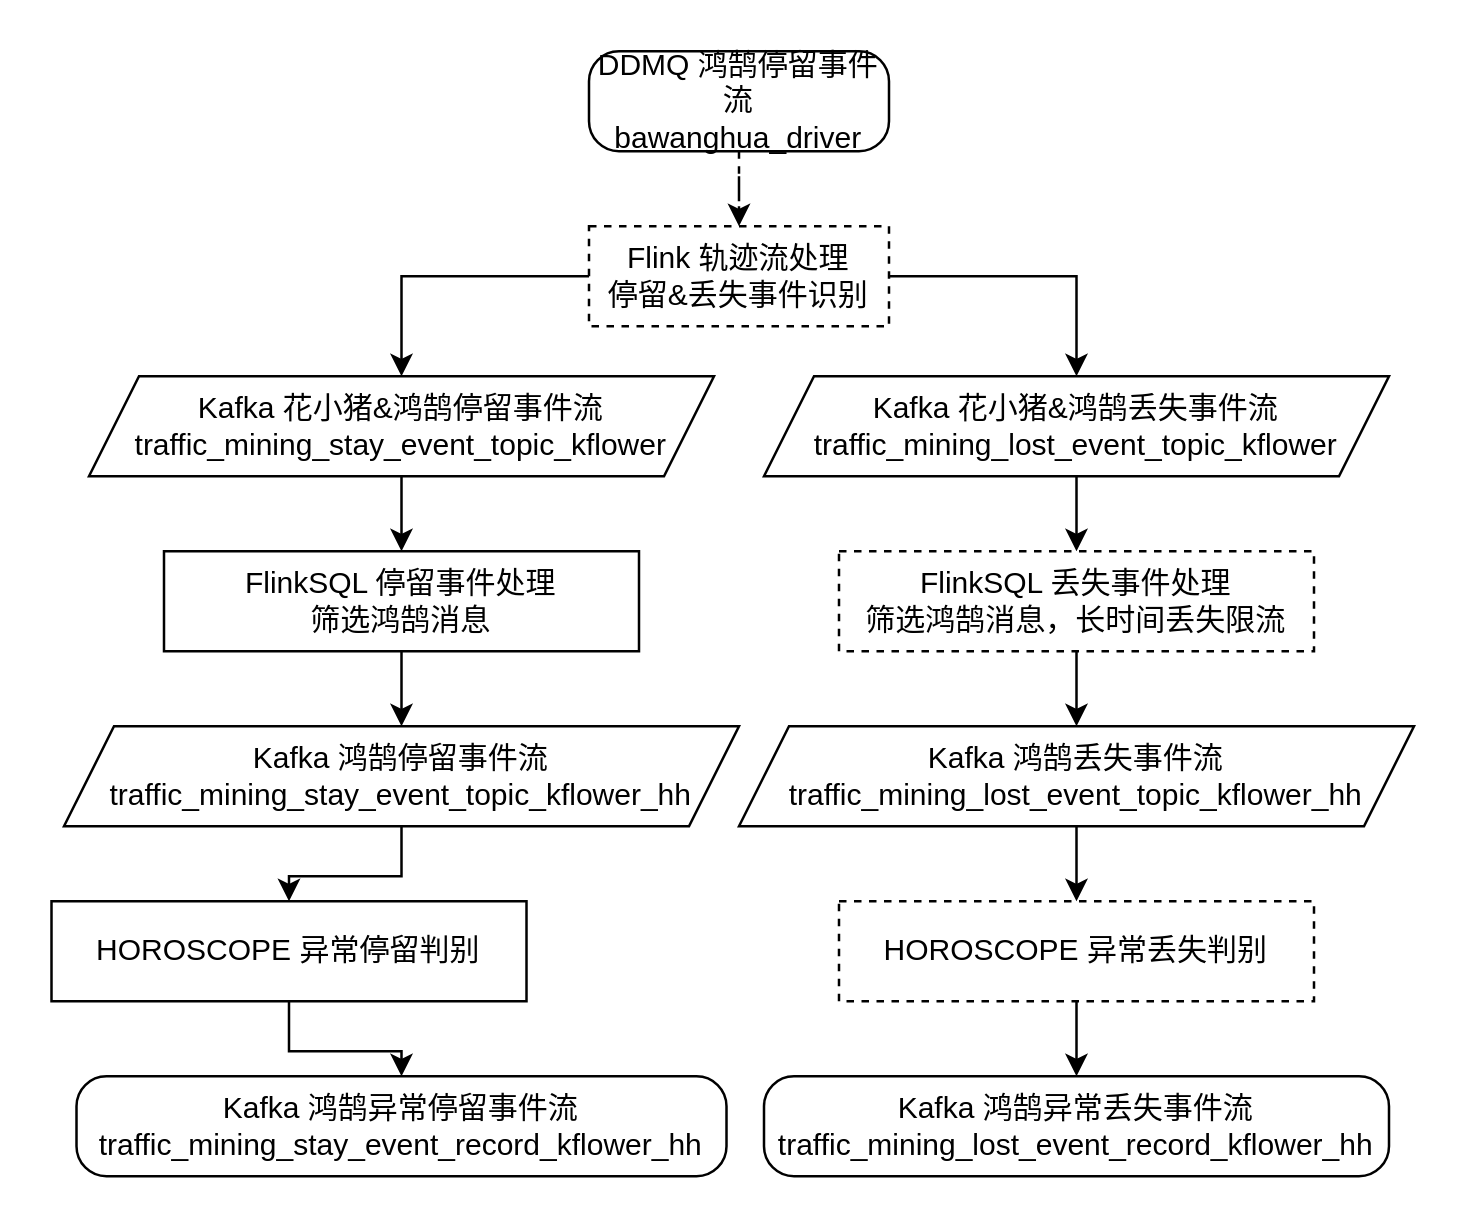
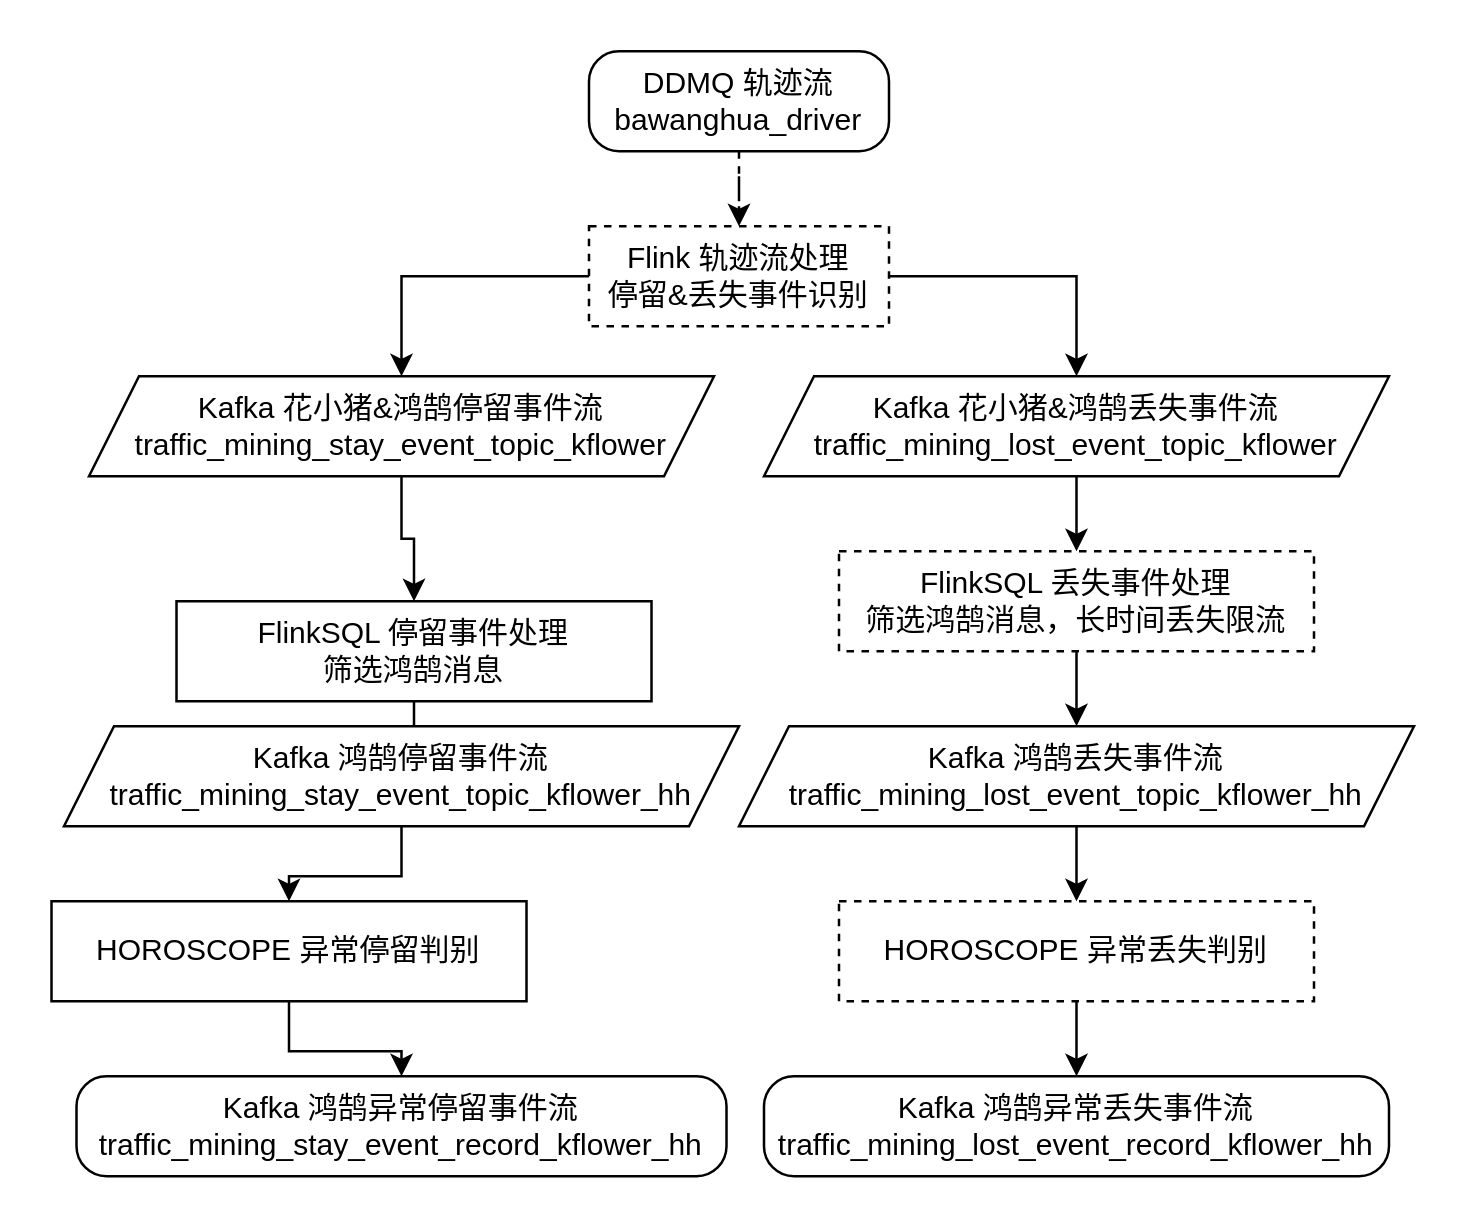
- <mxCell id="3" value="DDMQ 鸿鹄停留事件流&lt;br&gt;bawanghua_driver" style="rounded=1;whiteSpace=wrap;html=1;arcSize=30;" parent="1" vertex="1"><mxGeometry x="235" y="20" width="120" height="40" as="geometry" /></mxCell>
+ <mxCell id="3" value="DDMQ 轨迹流&lt;br&gt;bawanghua_driver" style="rounded=1;whiteSpace=wrap;html=1;arcSize=30;" parent="1" vertex="1"><mxGeometry x="235" y="20" width="120" height="40" as="geometry" /></mxCell>
- <mxCell id="12" value="FlinkSQL 停留事件处理&lt;br&gt;筛选鸿鹄消息" style="rounded=0;whiteSpace=wrap;html=1;" parent="1" vertex="1"><mxGeometry x="65" y="220" width="190" height="40" as="geometry" /></mxCell>
+ <mxCell id="12" value="FlinkSQL 停留事件处理&lt;br&gt;筛选鸿鹄消息" style="rounded=0;whiteSpace=wrap;html=1;" parent="1" vertex="1"><mxGeometry x="70" y="240" width="190" height="40" as="geometry" /></mxCell>
